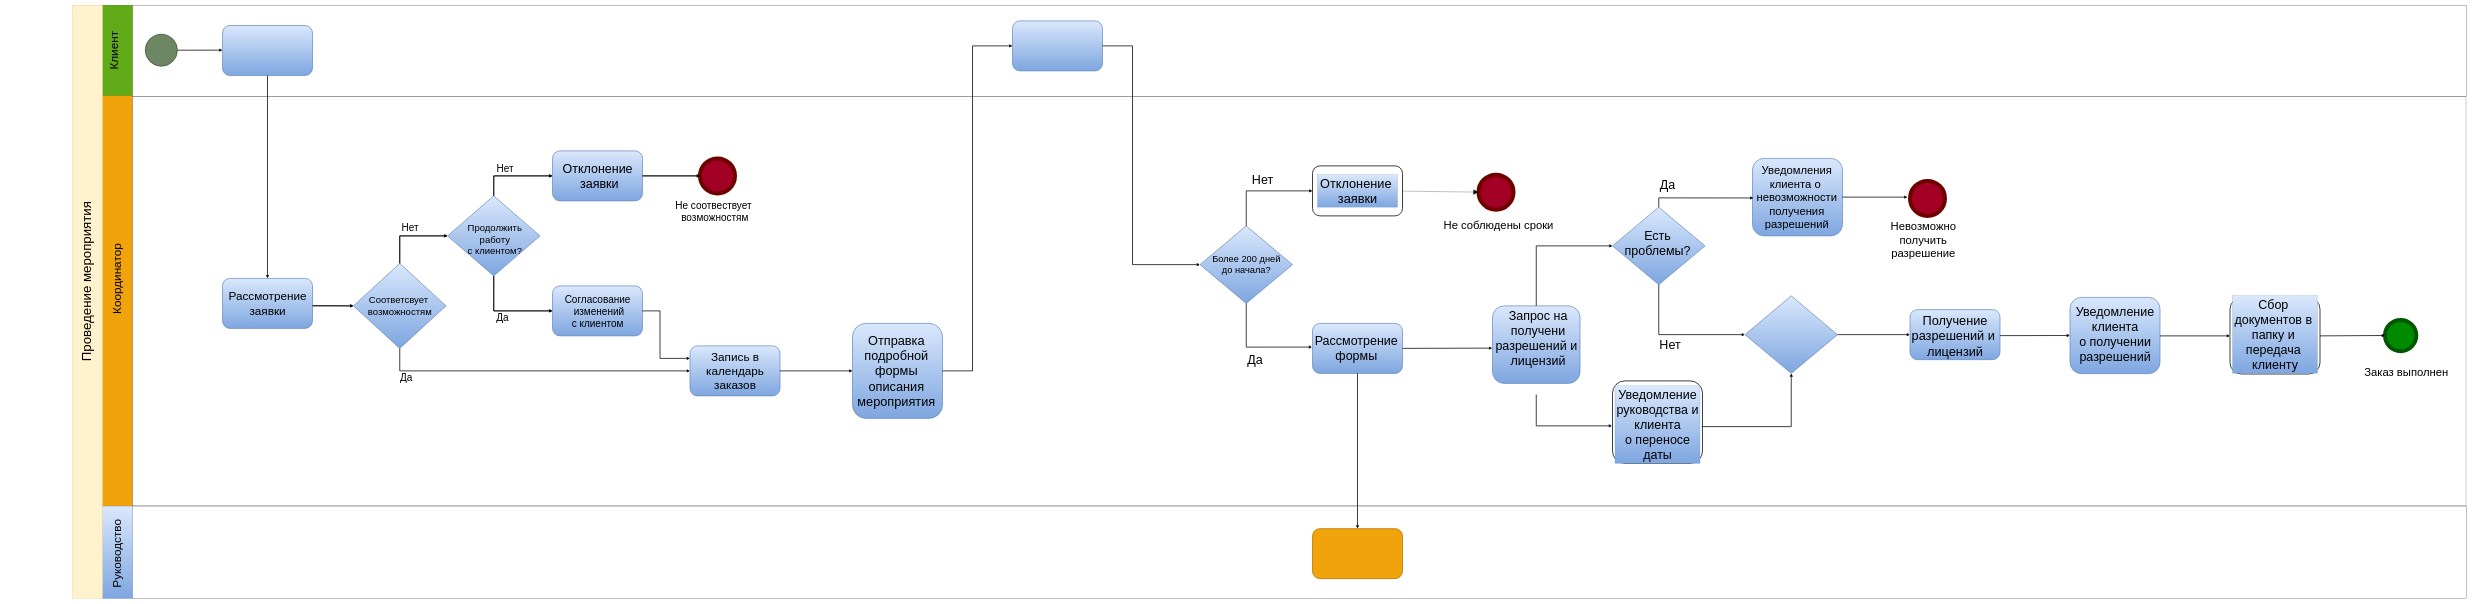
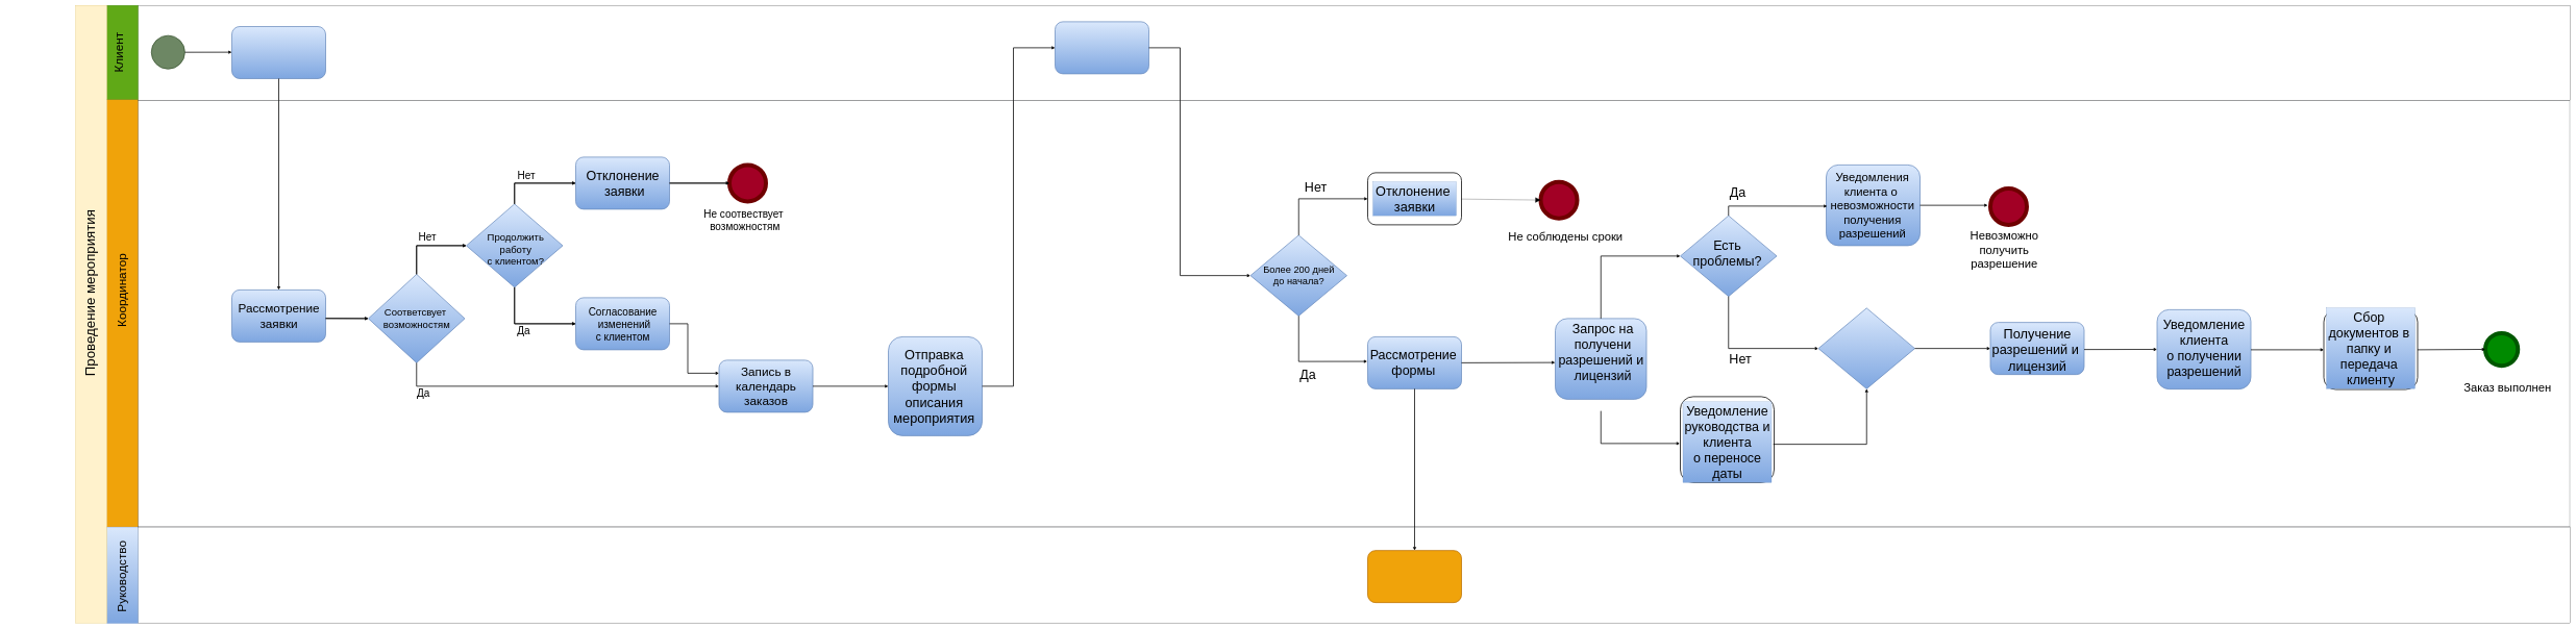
- <mxCell id="99" value="Не соблюдены сроки" style="text;html=1;align=center;verticalAlign=middle;resizable=0;points=[];autosize=1;strokeColor=none;fillColor=none;fontSize=45;" vertex="1" parent="1"><mxGeometry x="5768" y="869" width="449" height="58" as="geometry" /></mxCell>
+ <mxCell id="99" value="Не соблюдены сроки" style="text;html=1;align=center;verticalAlign=middle;resizable=0;points=[];autosize=1;strokeColor=none;fillColor=none;fontSize=45;" vertex="1" parent="1"><mxGeometry x="5783" y="879" width="449" height="58" as="geometry" /></mxCell>
